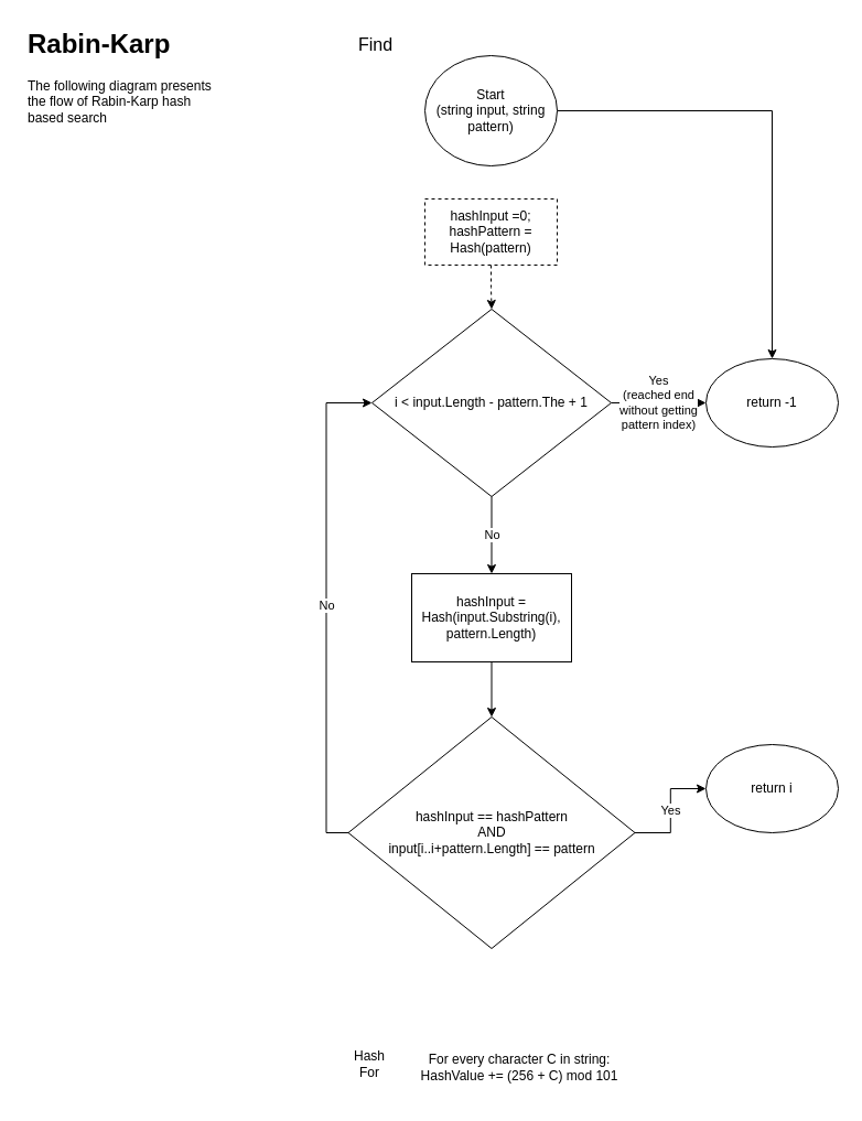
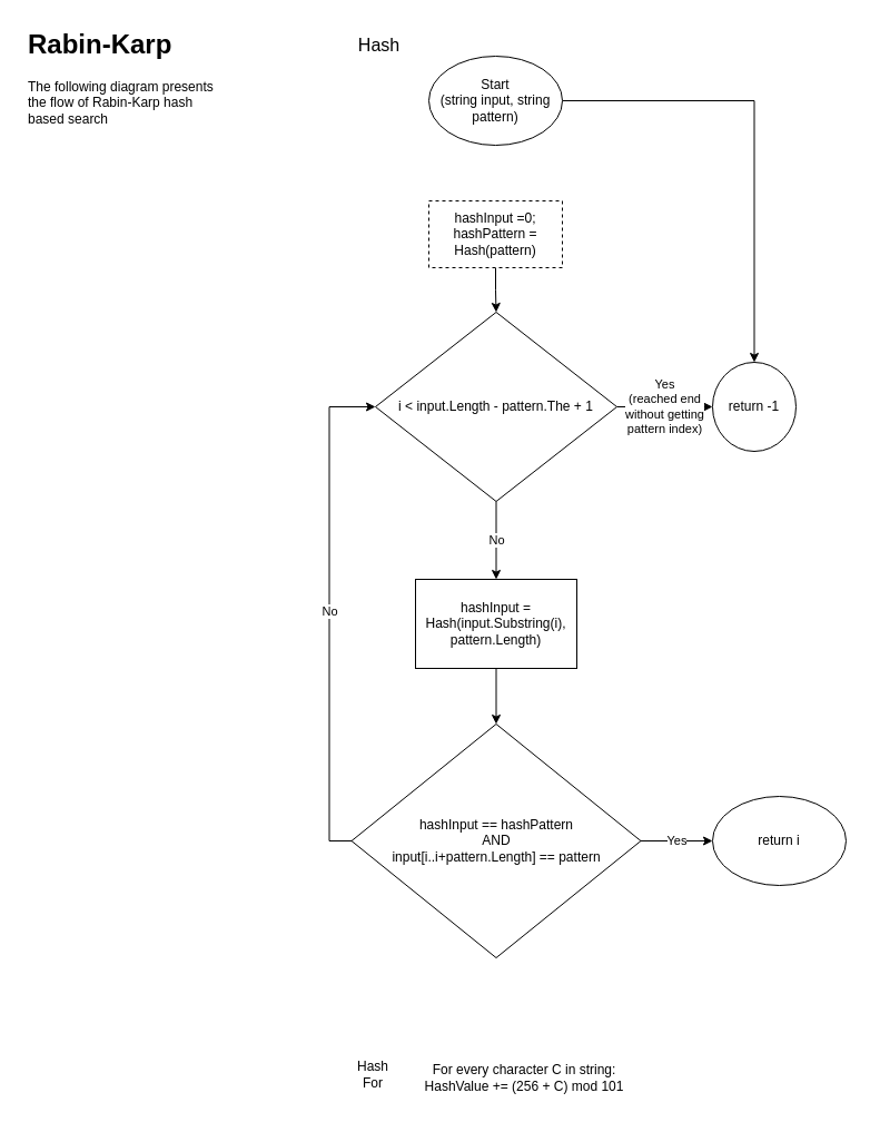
- <mxCell id="3" value="&lt;font style=&quot;font-size: 16px&quot;&gt;Find&lt;/font&gt;" style="text;html=1;align=center;verticalAlign=middle;resizable=0;points=[];autosize=1;" vertex="1" parent="1"><mxGeometry x="315" y="30" width="50" height="20" as="geometry" /></mxCell>
+ <mxCell id="3" value="&lt;font style=&quot;font-size: 16px&quot;&gt;Hash&lt;/font&gt;" style="text;html=1;align=center;verticalAlign=middle;resizable=0;points=[];autosize=1;" vertex="1" parent="1"><mxGeometry x="315" y="30" width="50" height="20" as="geometry" /></mxCell>
- <mxCell id="5" value="&lt;div&gt;Start&lt;/div&gt;(string input, string pattern)" style="ellipse;whiteSpace=wrap;html=1;" vertex="1" parent="1"><mxGeometry x="385" y="50" width="120" height="100" as="geometry" /></mxCell>
+ <mxCell id="5" value="&lt;div&gt;Start&lt;/div&gt;(string input, string pattern)" style="ellipse;whiteSpace=wrap;html=1;" vertex="1" parent="1"><mxGeometry x="385" y="50" width="120" height="80" as="geometry" /></mxCell>
- <mxCell id="6" value="" style="edgeStyle=orthogonalEdgeStyle;rounded=0;orthogonalLoop=1;jettySize=auto;html=1;dashed=1;" edge="1" parent="1" source="7" target="10"><mxGeometry relative="1" as="geometry" /></mxCell>
+ <mxCell id="6" value="" style="edgeStyle=orthogonalEdgeStyle;rounded=0;orthogonalLoop=1;jettySize=auto;html=1;" edge="1" parent="1" source="7" target="10"><mxGeometry relative="1" as="geometry" /></mxCell>
- <mxCell id="17" value="return -1" style="ellipse;whiteSpace=wrap;html=1;" vertex="1" parent="1"><mxGeometry x="640" y="325" width="120" height="80" as="geometry" /></mxCell>
+ <mxCell id="17" value="return -1" style="ellipse;whiteSpace=wrap;html=1;" vertex="1" parent="1"><mxGeometry x="640" y="325" width="75" height="80" as="geometry" /></mxCell>
- <mxCell id="16" value="return i" style="ellipse;whiteSpace=wrap;html=1;" vertex="1" parent="1"><mxGeometry x="640" y="675" width="120" height="80" as="geometry" /></mxCell>
+ <mxCell id="16" value="return i" style="ellipse;whiteSpace=wrap;html=1;" vertex="1" parent="1"><mxGeometry x="640" y="715" width="120" height="80" as="geometry" /></mxCell>
